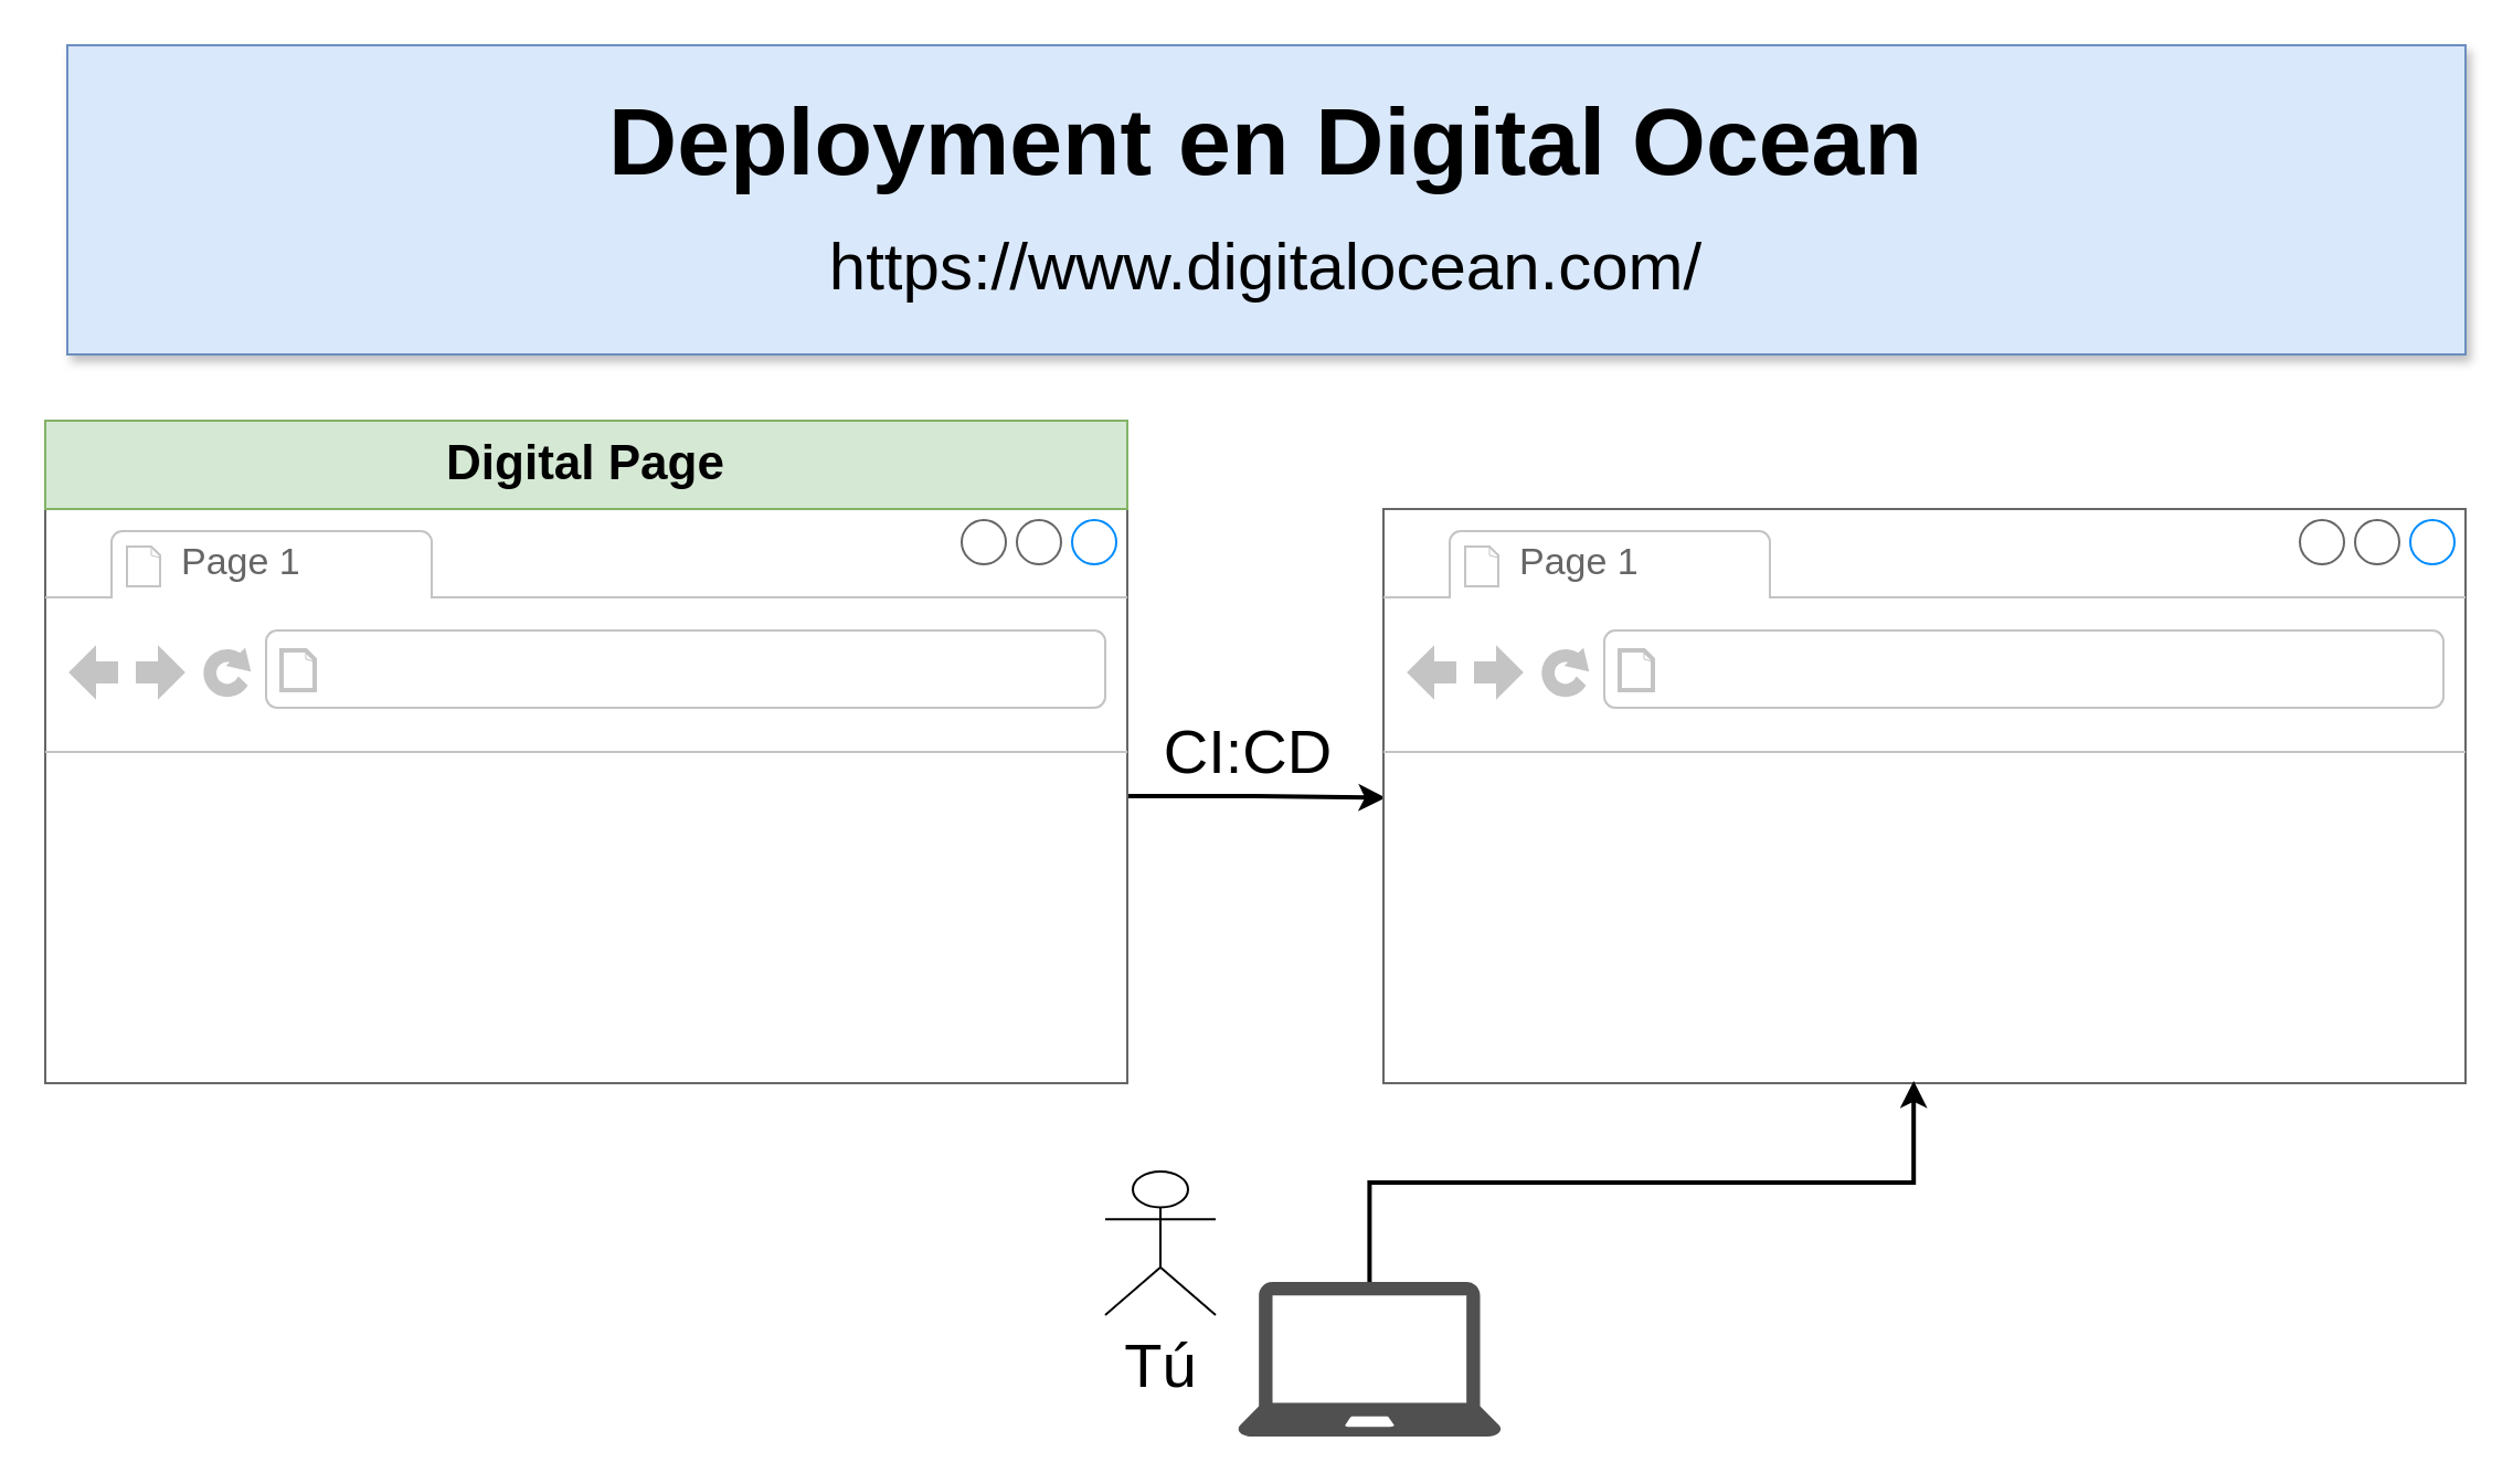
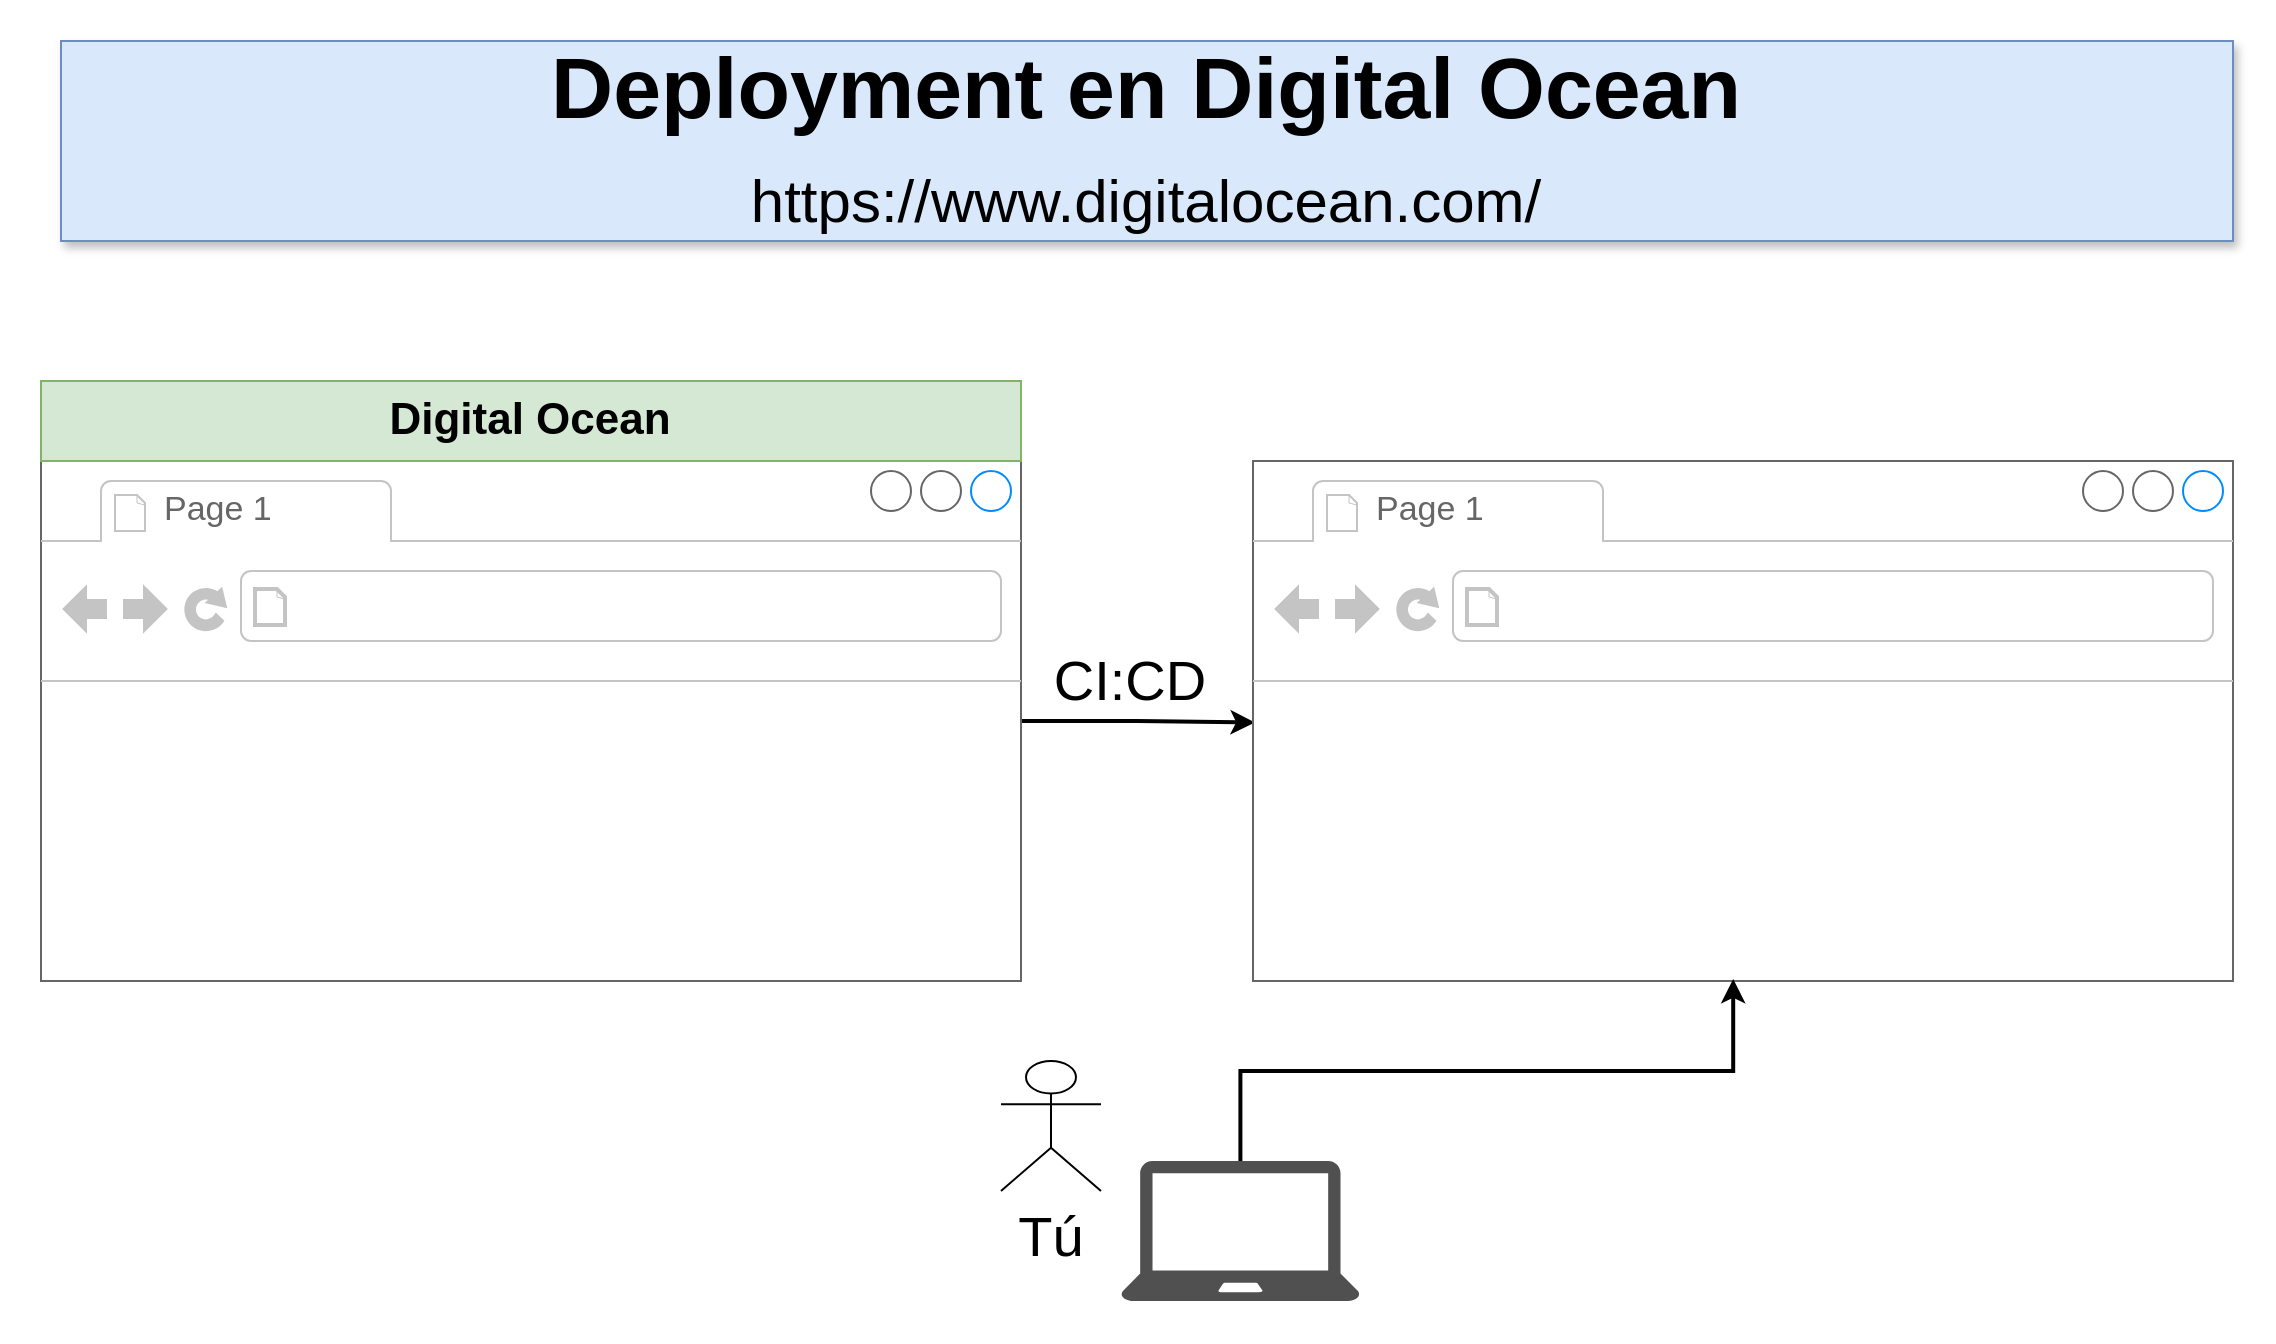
- <mxCell id="2" value="Deployment en Digital Ocean&lt;br&gt;&lt;font style=&quot;font-size: 30px ; font-weight: normal&quot;&gt;https://www.digitalocean.com/&lt;/font&gt;" style="rounded=0;whiteSpace=wrap;html=1;shadow=1;fontSize=43;fillColor=#dae8fc;strokeColor=#6c8ebf;fontStyle=1;" parent="1" vertex="1"><mxGeometry x="30" y="20" width="1086" height="140" as="geometry" /></mxCell>
+ <mxCell id="2" value="Deployment en Digital Ocean&lt;br&gt;&lt;font style=&quot;font-size: 30px ; font-weight: normal&quot;&gt;https://www.digitalocean.com/&lt;/font&gt;" style="rounded=0;whiteSpace=wrap;html=1;shadow=1;fontSize=43;fillColor=#dae8fc;strokeColor=#6c8ebf;fontStyle=1;" parent="1" vertex="1"><mxGeometry x="30" y="20" width="1086" height="100" as="geometry" /></mxCell>
- <mxCell id="7" value="Digital Page" style="rounded=0;whiteSpace=wrap;html=1;fontSize=22;fontStyle=1;fillColor=#d5e8d4;strokeColor=#82b366;" parent="1" vertex="1"><mxGeometry x="20" y="190" width="490" height="40" as="geometry" /></mxCell>
+ <mxCell id="7" value="Digital Ocean" style="rounded=0;whiteSpace=wrap;html=1;fontSize=22;fontStyle=1;fillColor=#d5e8d4;strokeColor=#82b366;" parent="1" vertex="1"><mxGeometry x="20" y="190" width="490" height="40" as="geometry" /></mxCell>
